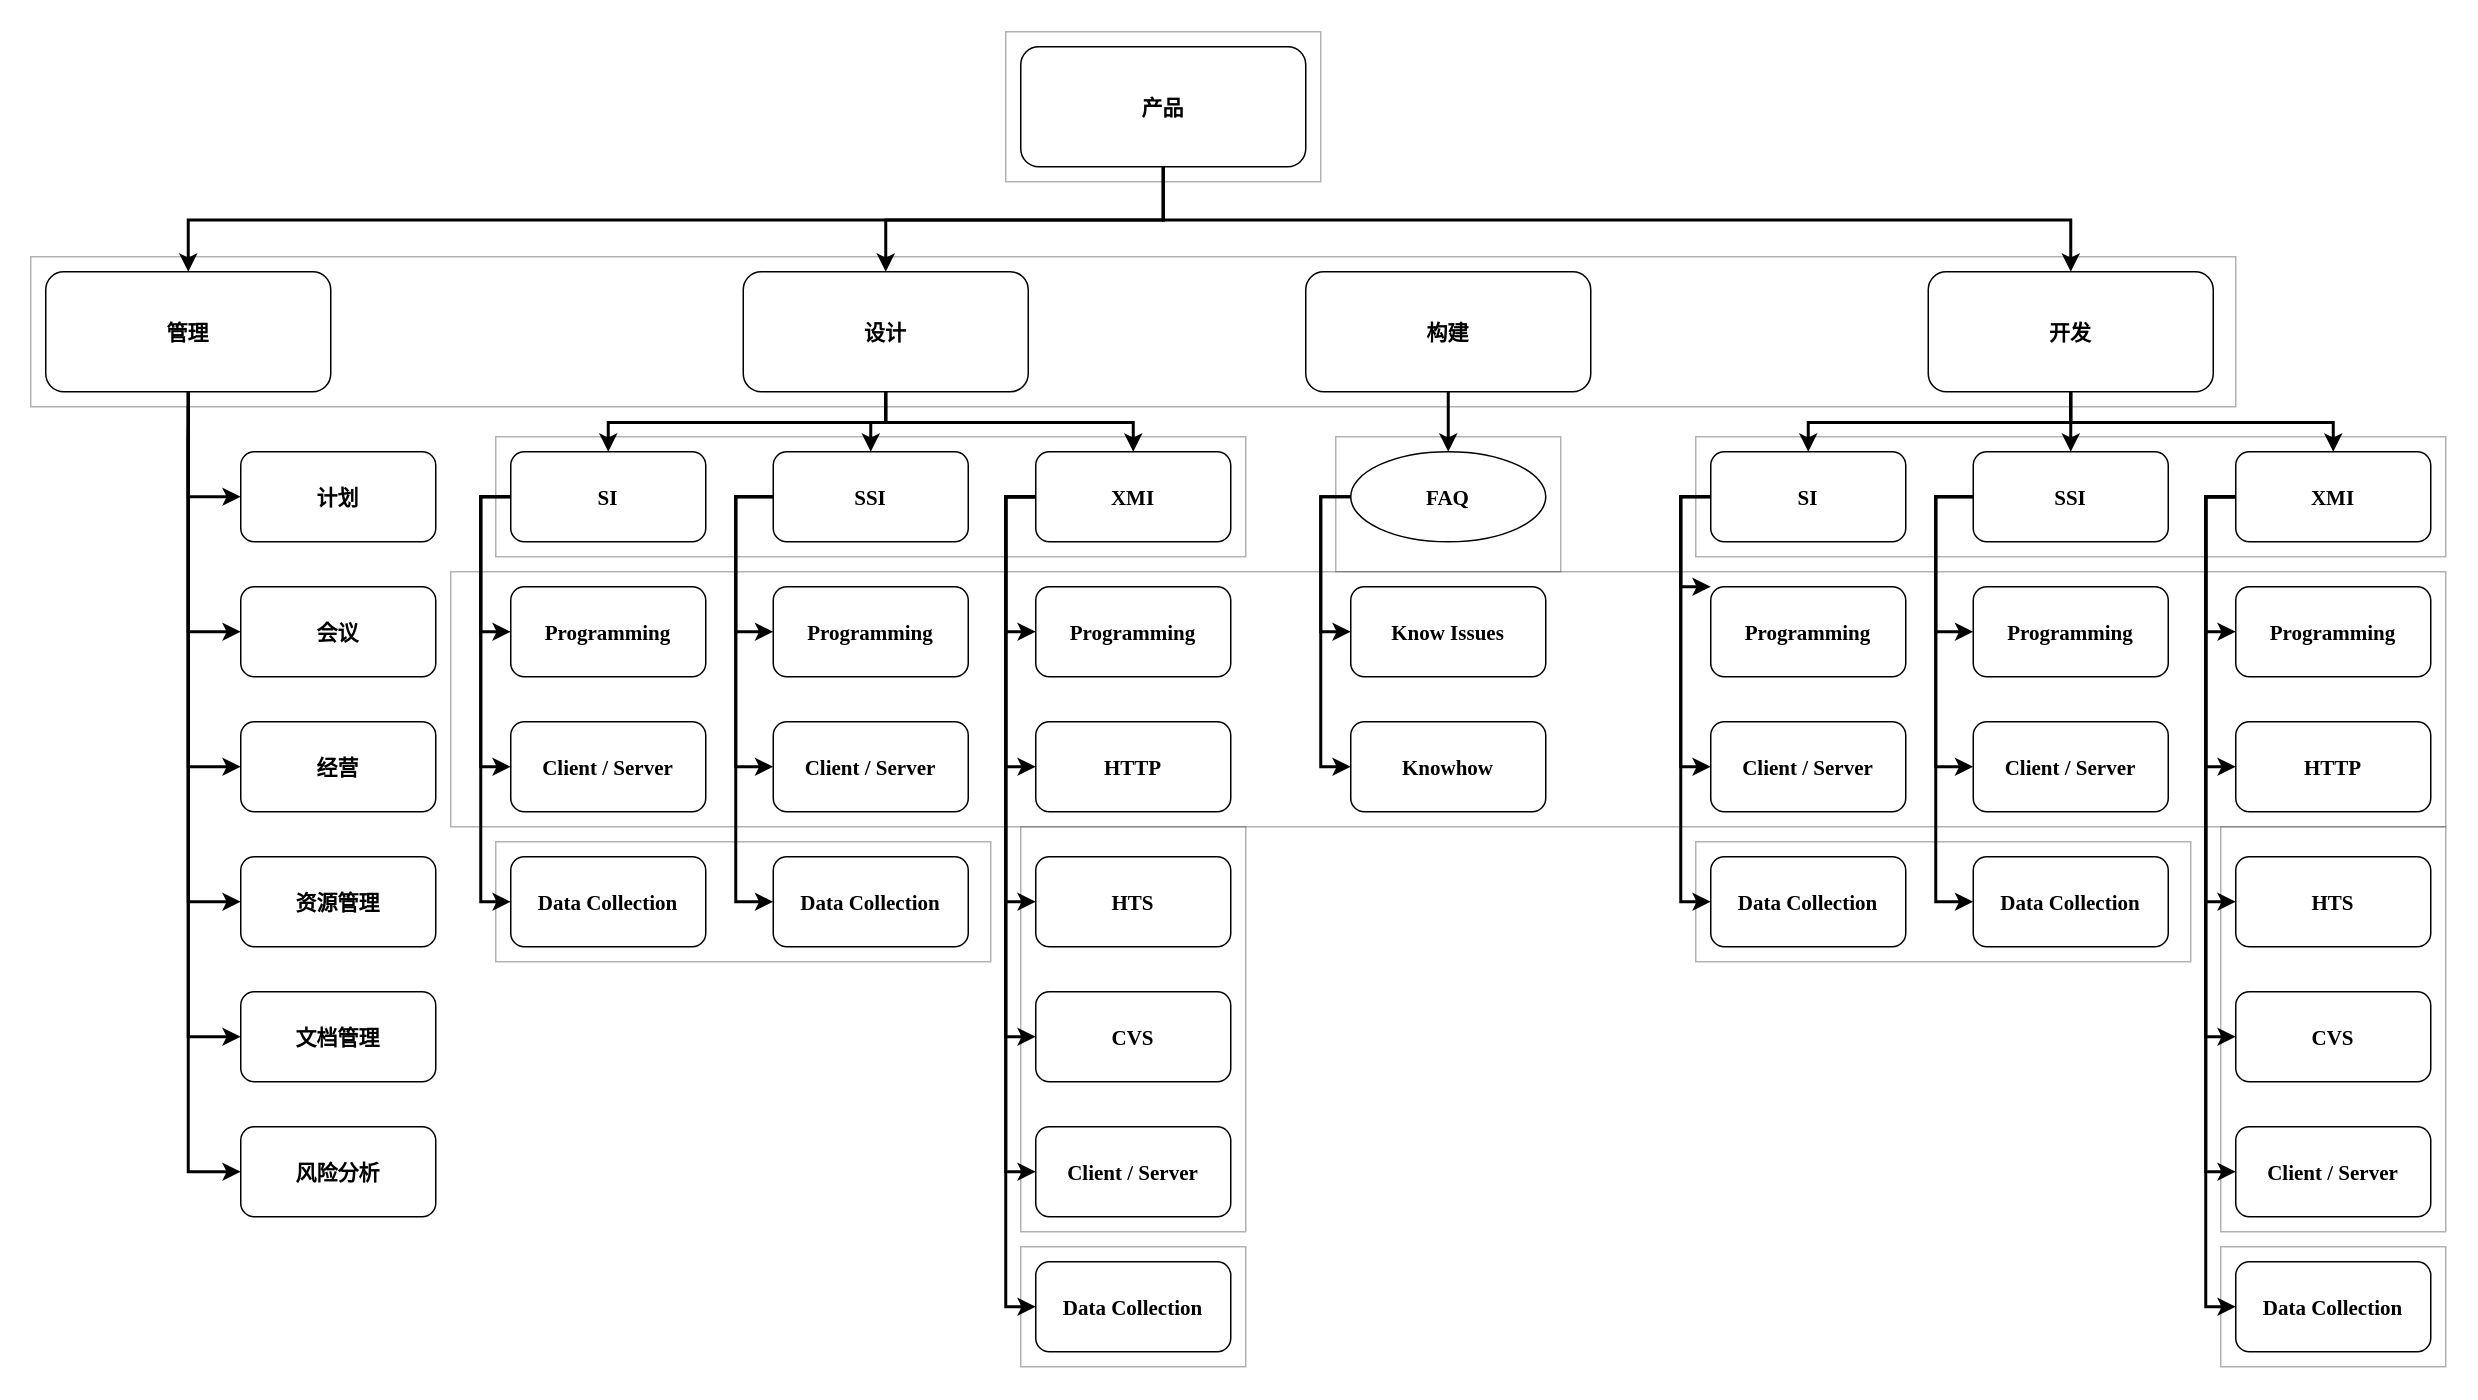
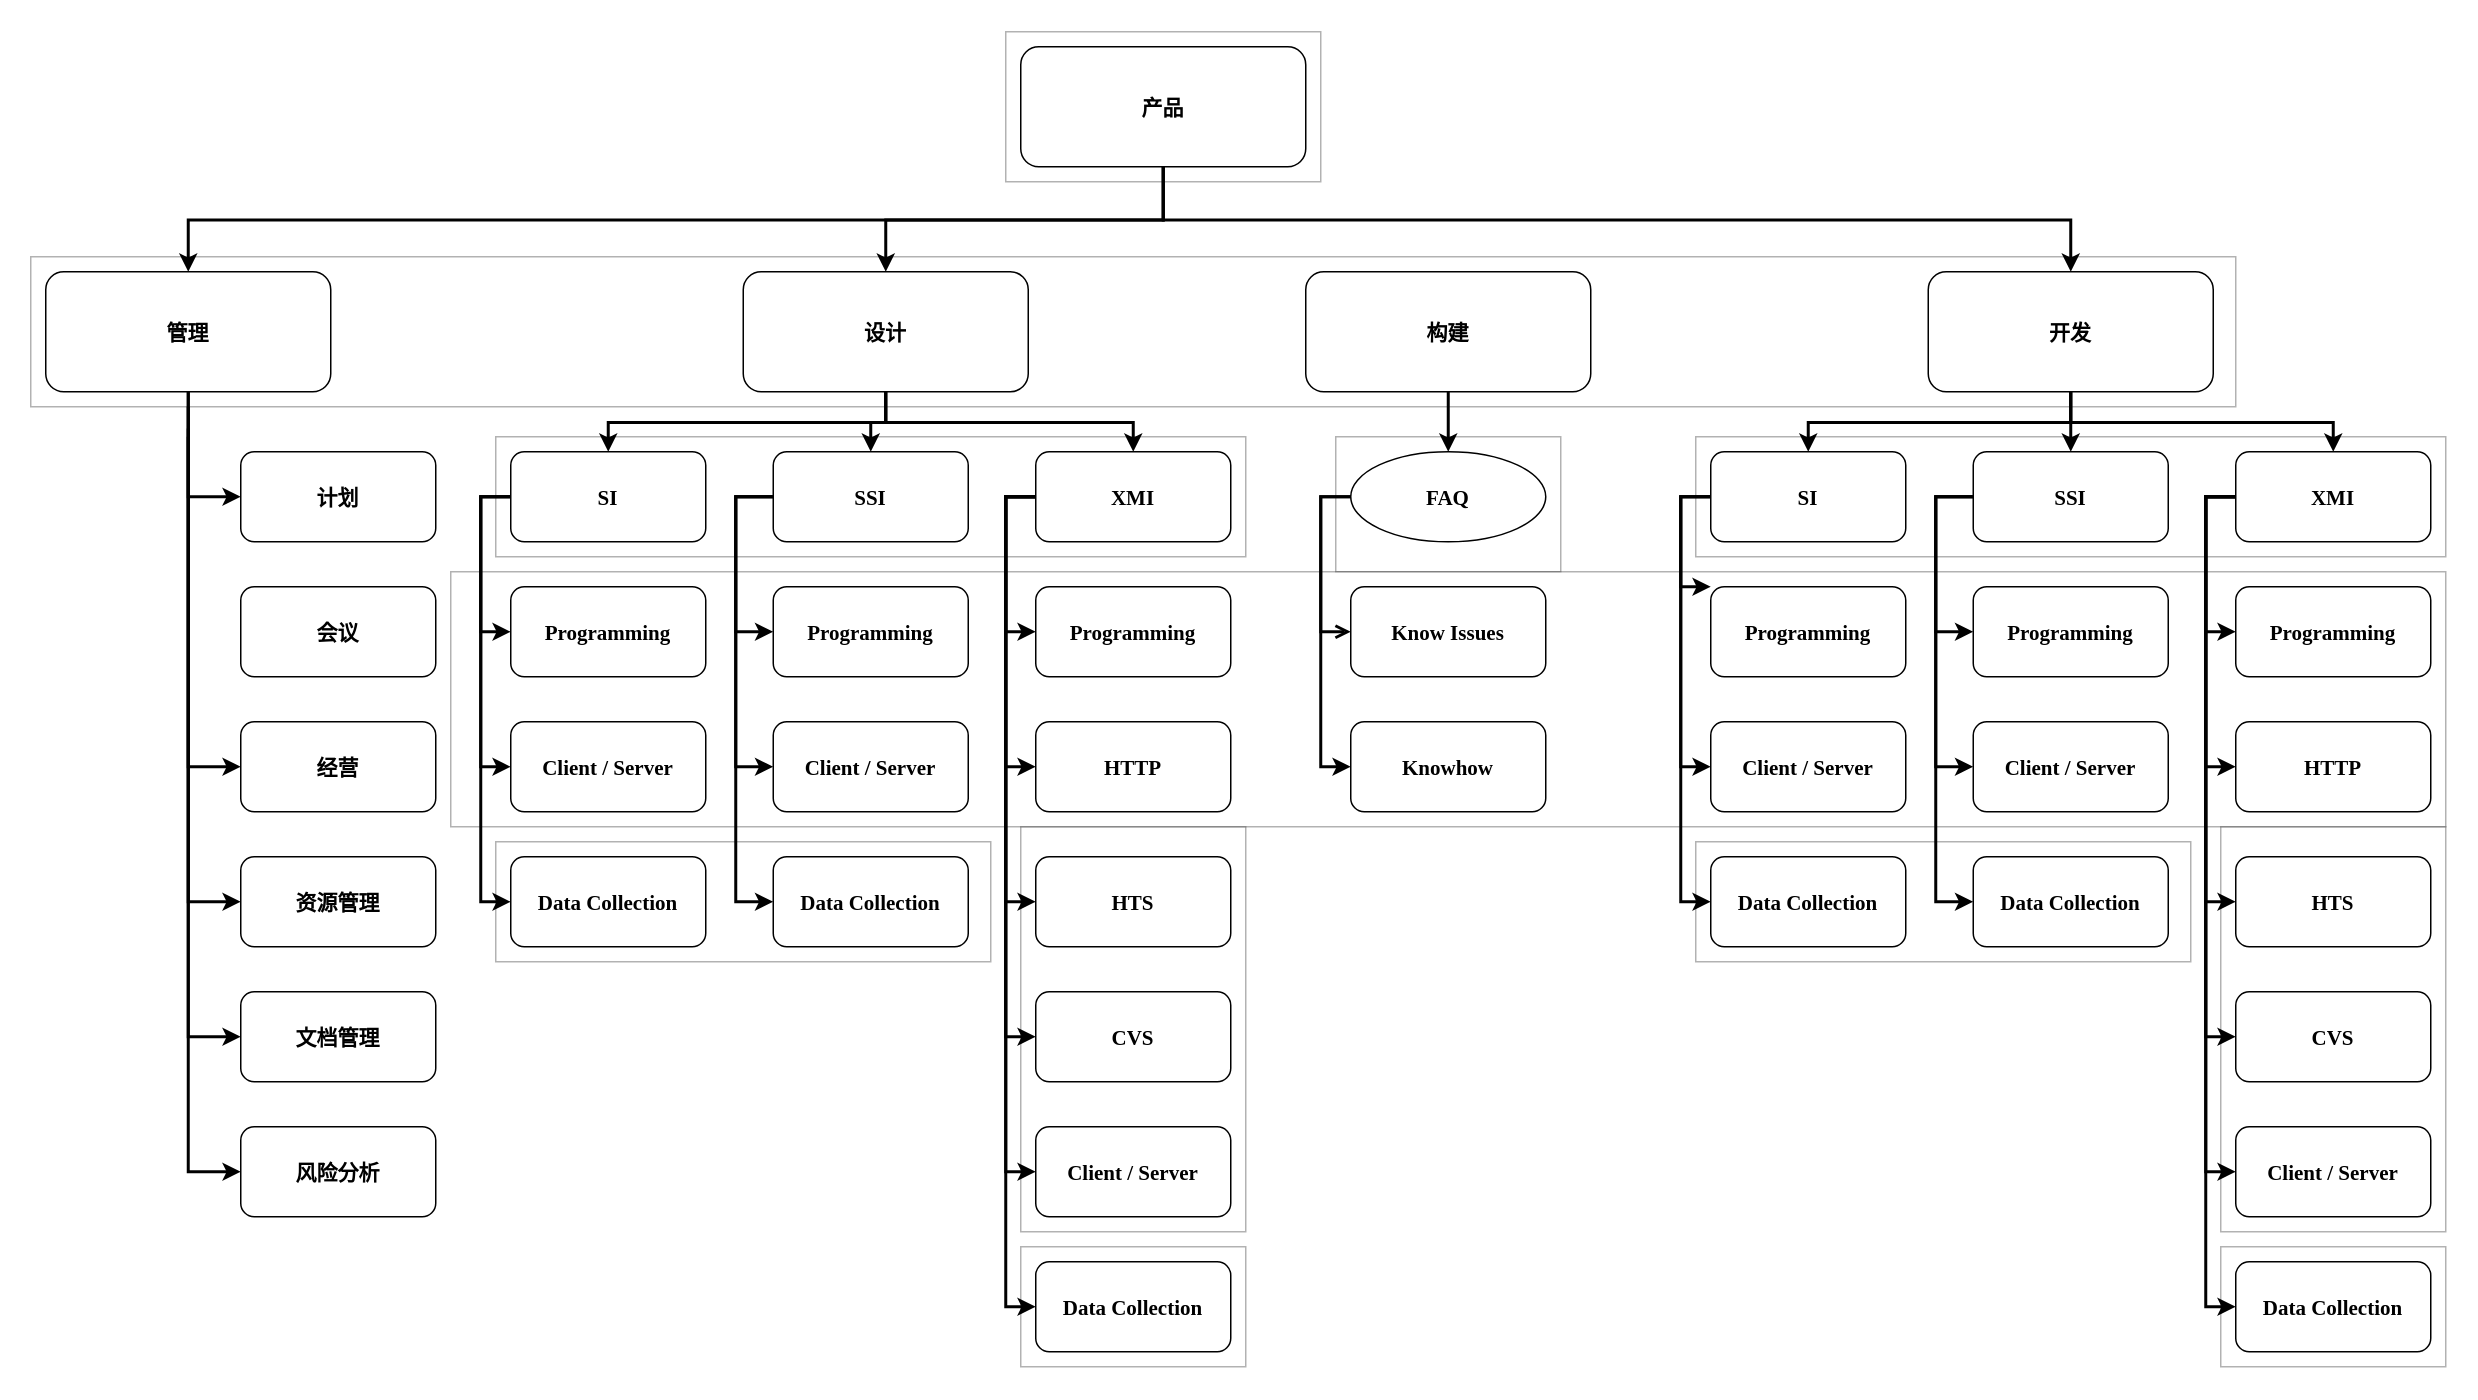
- <mxCell id="59" value="" style="edgeStyle=elbowEdgeStyle;elbow=horizontal;strokeWidth=2;rounded=0" parent="1" source="19" target="21" edge="1"><mxGeometry x="-23" y="135.5" width="100" height="100" as="geometry"><mxPoint x="-100" y="80.5" as="sourcePoint" /><mxPoint x="0" y="-19.5" as="targetPoint" /><Array as="points"><mxPoint x="125" y="320.5" /></Array></mxGeometry></mxCell>
- <mxCell id="73" value="" style="edgeStyle=elbowEdgeStyle;elbow=horizontal;strokeWidth=2;rounded=0" parent="1" source="38" target="39" edge="1"><mxGeometry x="-23" y="135.5" width="100" height="100" as="geometry"><mxPoint x="-100" y="80.5" as="sourcePoint" /><mxPoint x="0" y="-19.5" as="targetPoint" /><Array as="points"><mxPoint x="880" y="380.5" /></Array></mxGeometry></mxCell>
+ <mxCell id="73" value="" style="edgeStyle=elbowEdgeStyle;elbow=horizontal;strokeWidth=2;rounded=0;endArrow=open;" parent="1" source="38" target="39" edge="1"><mxGeometry x="-23" y="135.5" width="100" height="100" as="geometry"><mxPoint x="-100" y="80.5" as="sourcePoint" /><mxPoint x="0" y="-19.5" as="targetPoint" /><Array as="points"><mxPoint x="880" y="380.5" /></Array></mxGeometry></mxCell>
